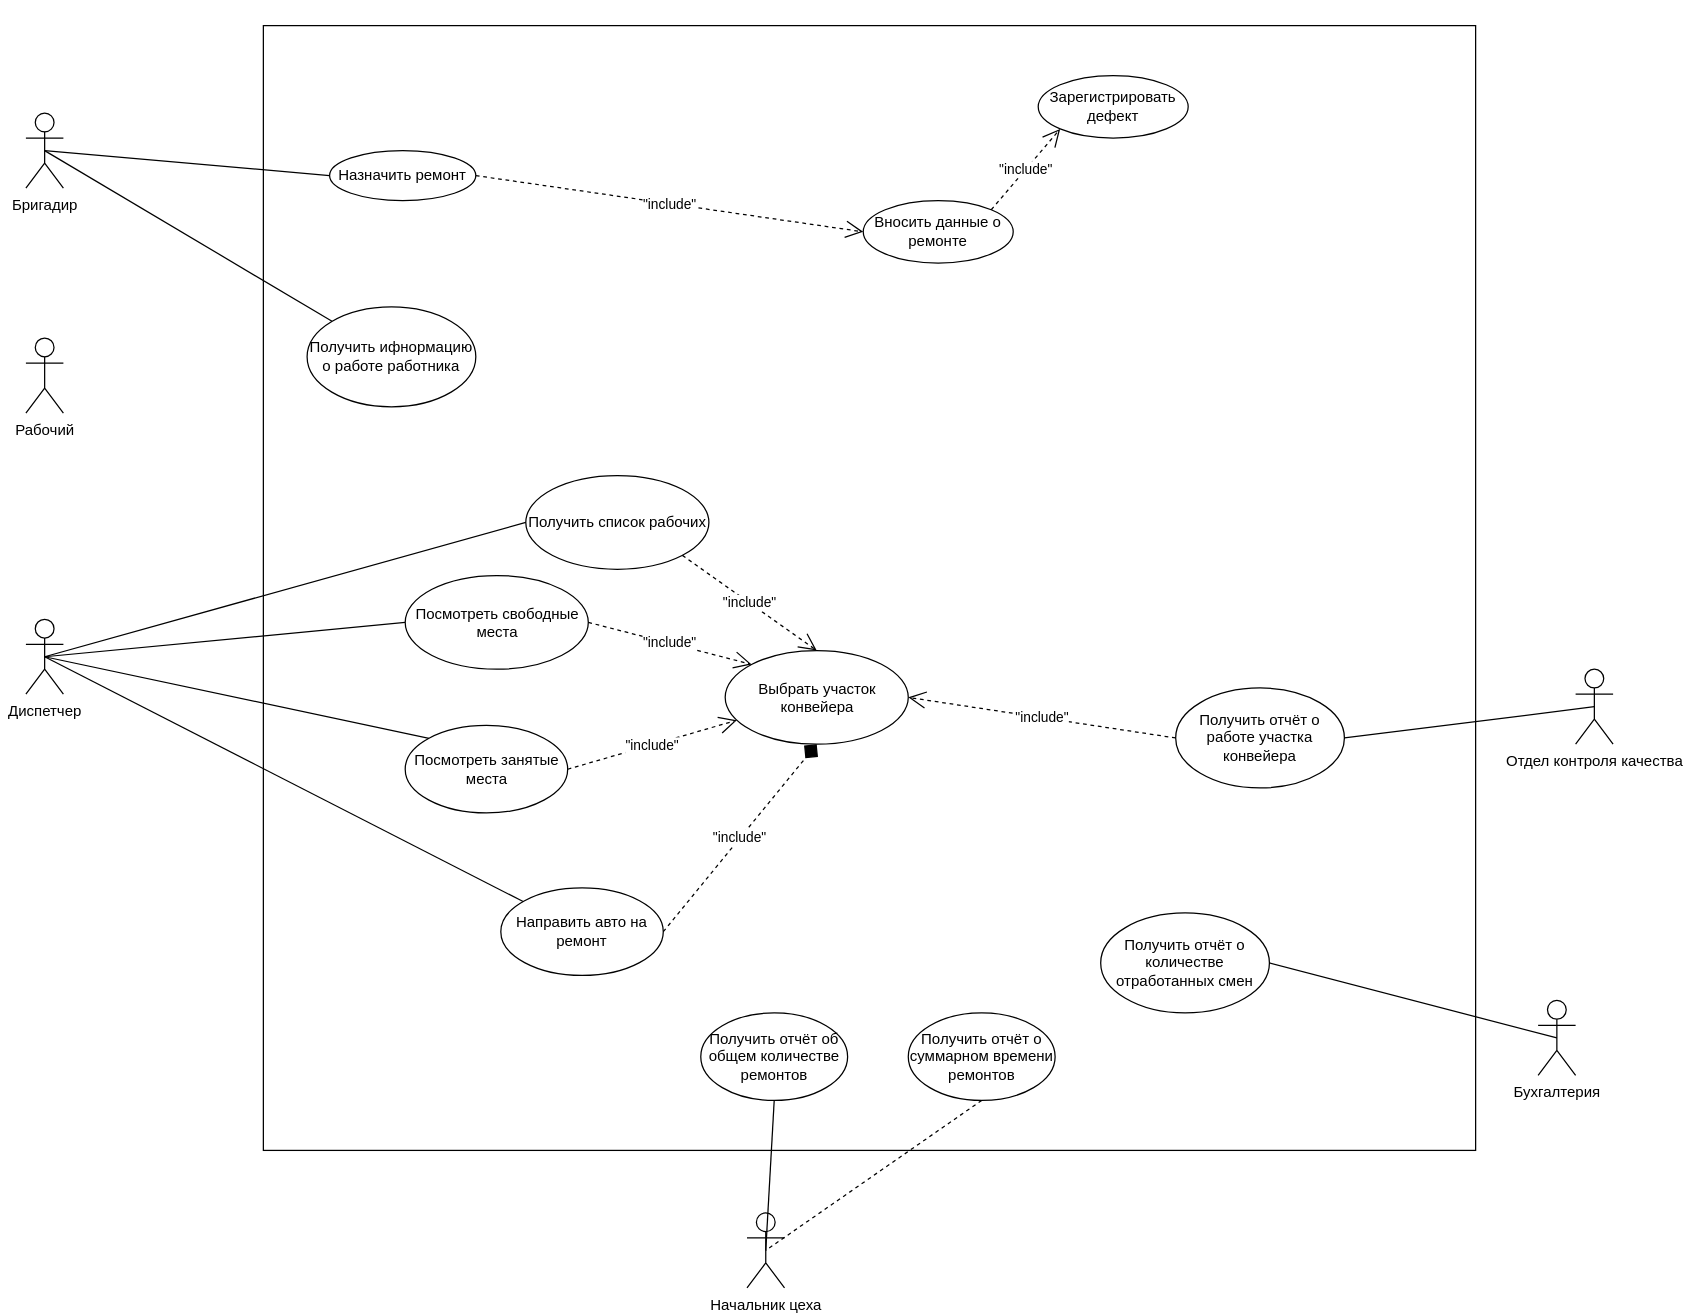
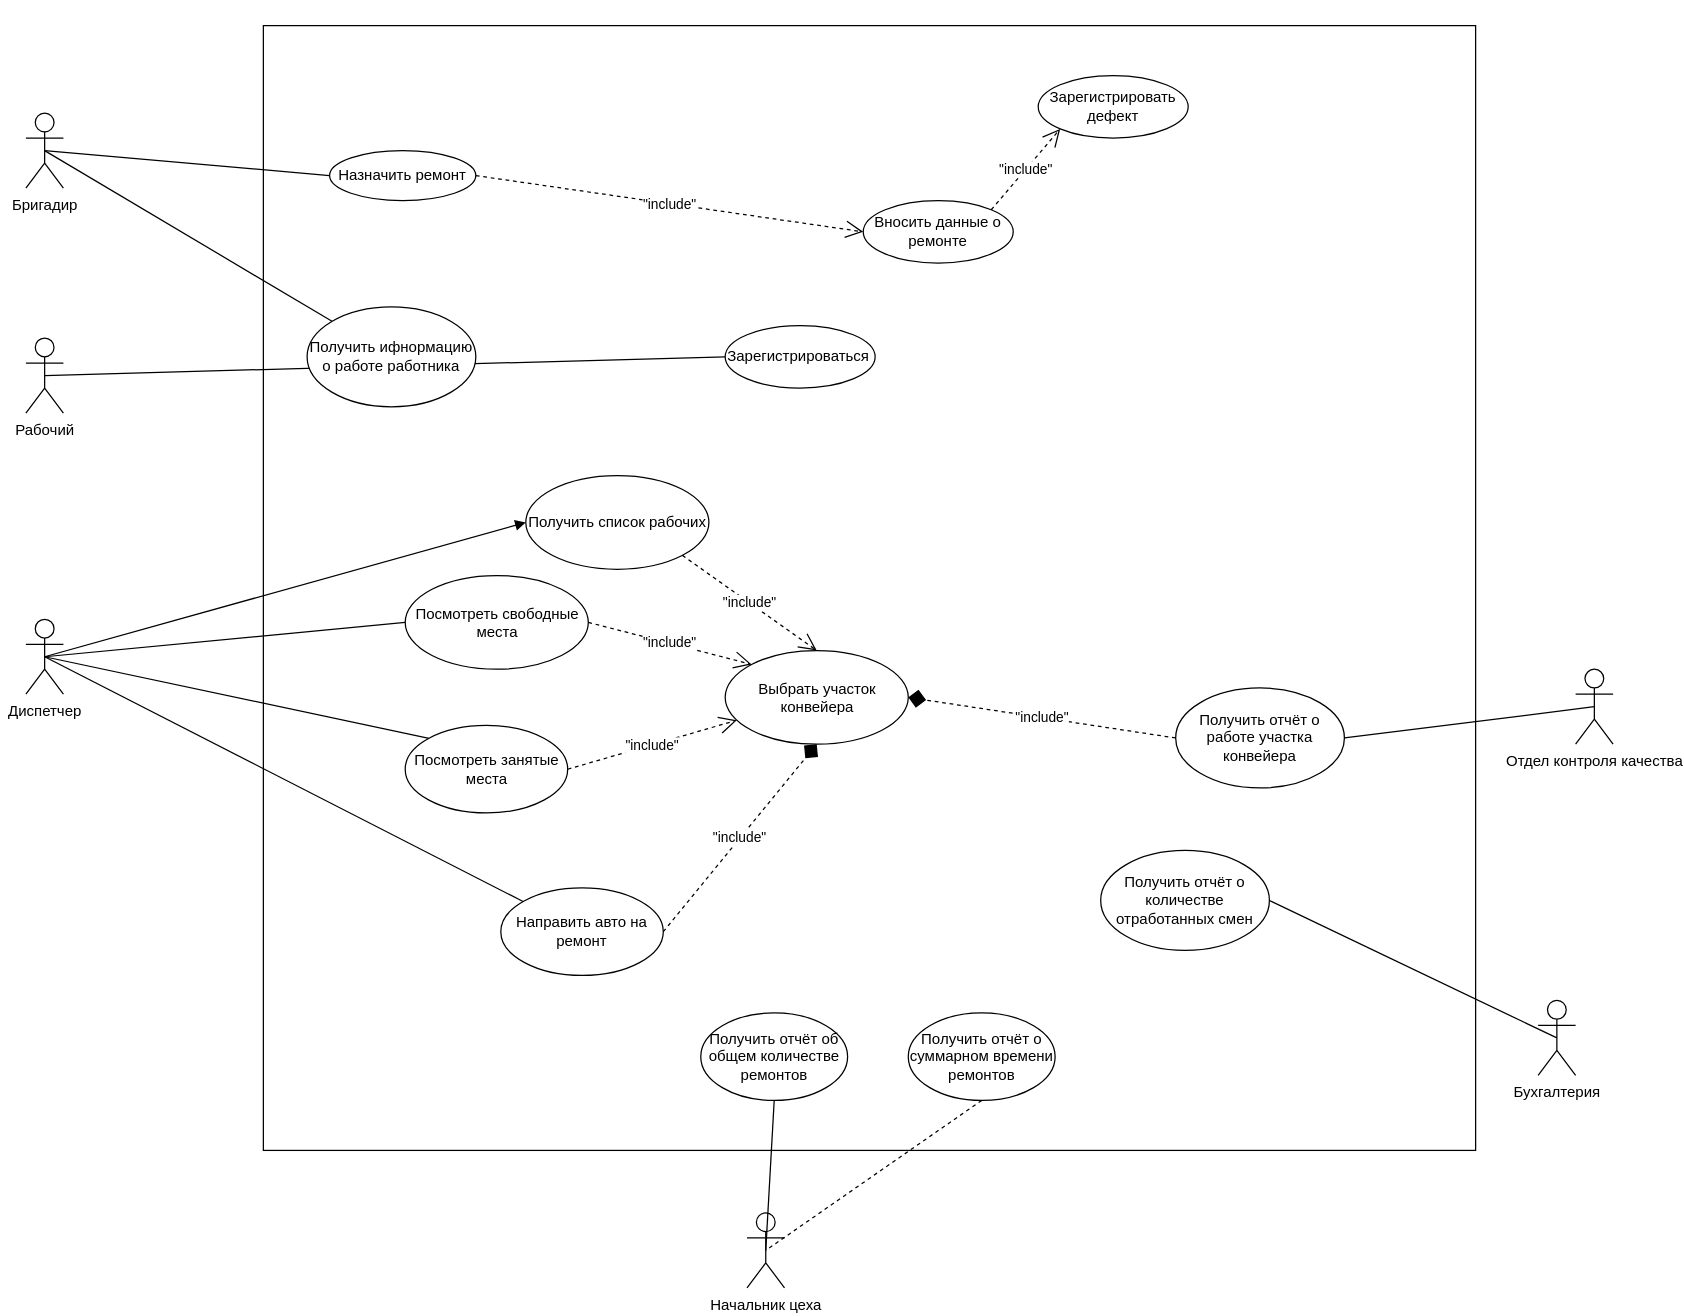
+ <mxCell id="7" value="Зарегистрироваться&amp;nbsp;" style="ellipse;whiteSpace=wrap;html=1;" parent="1" vertex="1"><mxGeometry x="579.53" y="260" width="120" height="50" as="geometry" /></mxCell>
+ <mxCell id="8" value="" style="endArrow=none;html=1;exitX=0.5;exitY=0.5;exitDx=0;exitDy=0;exitPerimeter=0;entryX=0;entryY=0.5;entryDx=0;entryDy=0;" parent="1" source="6" target="7" edge="1"><mxGeometry width="50" height="50" relative="1" as="geometry"><mxPoint x="120" y="440" as="sourcePoint" /><mxPoint x="170" y="390" as="targetPoint" /></mxGeometry></mxCell>
- <mxCell id="18" value="" style="endArrow=none;html=1;exitX=0.5;exitY=0.5;exitDx=0;exitDy=0;exitPerimeter=0;entryX=0;entryY=0.5;entryDx=0;entryDy=0;" parent="1" source="9" target="17" edge="1"><mxGeometry width="50" height="50" relative="1" as="geometry"><mxPoint x="70" y="469.41" as="sourcePoint" /><mxPoint x="335.5" y="469.41" as="targetPoint" /></mxGeometry></mxCell>
+ <mxCell id="18" value="" style="endArrow=block;html=1;exitX=0.5;exitY=0.5;exitDx=0;exitDy=0;exitPerimeter=0;entryX=0;entryY=0.5;entryDx=0;entryDy=0;" parent="1" source="9" target="17" edge="1"><mxGeometry width="50" height="50" relative="1" as="geometry"><mxPoint x="70" y="469.41" as="sourcePoint" /><mxPoint x="335.5" y="469.41" as="targetPoint" /></mxGeometry></mxCell>
- <mxCell id="36" value="&quot;include&quot;" style="endArrow=open;endSize=12;dashed=1;html=1;exitX=0;exitY=0.5;exitDx=0;exitDy=0;entryX=1;entryY=0.5;entryDx=0;entryDy=0;" parent="1" source="34" target="13" edge="1"><mxGeometry width="160" relative="1" as="geometry"><mxPoint x="687.22" y="730" as="sourcePoint" /><mxPoint x="810" y="580" as="targetPoint" /></mxGeometry></mxCell>
+ <mxCell id="36" value="&quot;include&quot;" style="endArrow=diamond;endSize=12;dashed=1;html=1;exitX=0;exitY=0.5;exitDx=0;exitDy=0;entryX=1;entryY=0.5;entryDx=0;entryDy=0;" parent="1" source="34" target="13" edge="1"><mxGeometry width="160" relative="1" as="geometry"><mxPoint x="687.22" y="730" as="sourcePoint" /><mxPoint x="810" y="580" as="targetPoint" /></mxGeometry></mxCell>
- <mxCell id="32" value="Получить отчёт о количестве отработанных смен" style="ellipse;whiteSpace=wrap;html=1;" parent="1" vertex="1"><mxGeometry x="880" y="730" width="135" height="80" as="geometry" /></mxCell>
+ <mxCell id="32" value="Получить отчёт о количестве отработанных смен" style="ellipse;whiteSpace=wrap;html=1;" parent="1" vertex="1"><mxGeometry x="880" y="680" width="135" height="80" as="geometry" /></mxCell>
